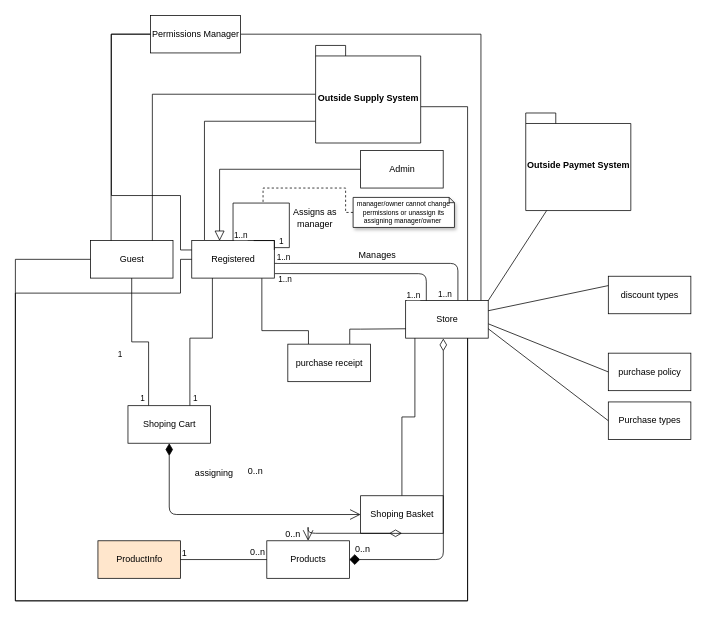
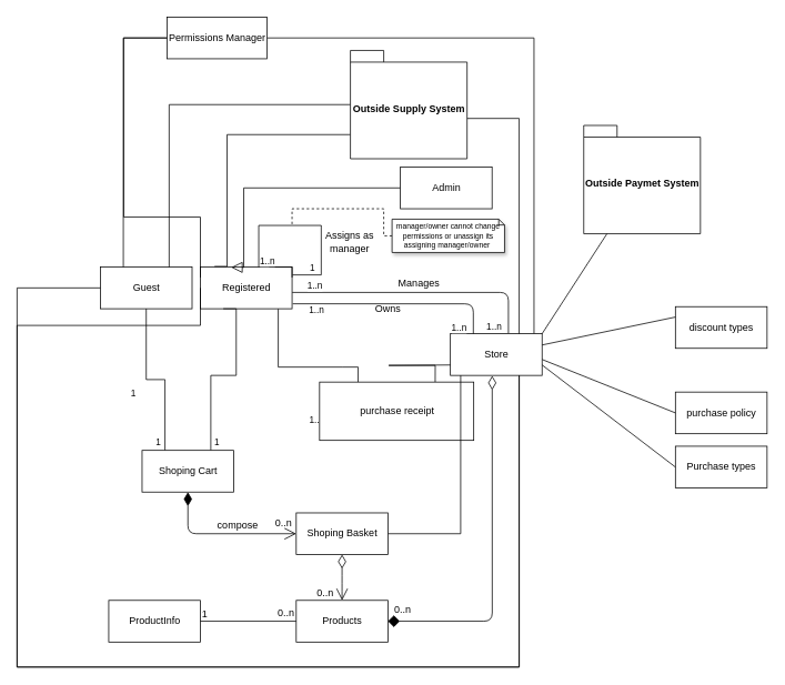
- <mxCell id="10" value="Registered" style="html=1;" vertex="1" parent="1"><mxGeometry x="255" y="320" width="110" height="50" as="geometry" /></mxCell>
+ <mxCell id="10" value="Registered" style="html=1;" vertex="1" parent="1"><mxGeometry x="240" y="320" width="110" height="50" as="geometry" /></mxCell>
+ <mxCell id="47" value="Owns" style="text;html=1;strokeColor=none;fillColor=none;align=center;verticalAlign=middle;whiteSpace=wrap;rounded=0;" vertex="1" parent="1"><mxGeometry x="442.5" y="360" width="45" height="20" as="geometry" /></mxCell>
- <mxCell id="18" value="purchase receipt" style="html=1;" vertex="1" parent="1"><mxGeometry x="383" y="458" width="110" height="50" as="geometry" /></mxCell>
+ <mxCell id="18" value="purchase receipt" style="html=1;" vertex="1" parent="1"><mxGeometry x="383" y="458" width="185" height="70" as="geometry" /></mxCell>
- <mxCell id="41" value="assigning" style="text;html=1;strokeColor=none;fillColor=none;align=center;verticalAlign=middle;whiteSpace=wrap;rounded=0;" vertex="1" parent="1"><mxGeometry x="240" y="620" width="90" height="20" as="geometry" /></mxCell>
+ <mxCell id="41" value="compose" style="text;html=1;strokeColor=none;fillColor=none;align=center;verticalAlign=middle;whiteSpace=wrap;rounded=0;" vertex="1" parent="1"><mxGeometry x="240" y="620" width="90" height="20" as="geometry" /></mxCell>
- <mxCell id="26" value="Shoping Basket" style="html=1;" vertex="1" parent="1"><mxGeometry x="480" y="660" width="110" height="50" as="geometry" /></mxCell>
+ <mxCell id="26" value="Shoping Basket" style="html=1;" vertex="1" parent="1"><mxGeometry x="355" y="615" width="110" height="50" as="geometry" /></mxCell>
- <mxCell id="11" value="ProductInfo" style="html=1;fillColor=#ffe6cc;" vertex="1" parent="1"><mxGeometry x="130" y="720" width="110" height="50" as="geometry" /></mxCell>
+ <mxCell id="11" value="ProductInfo" style="html=1;" vertex="1" parent="1"><mxGeometry x="130" y="720" width="110" height="50" as="geometry" /></mxCell>
